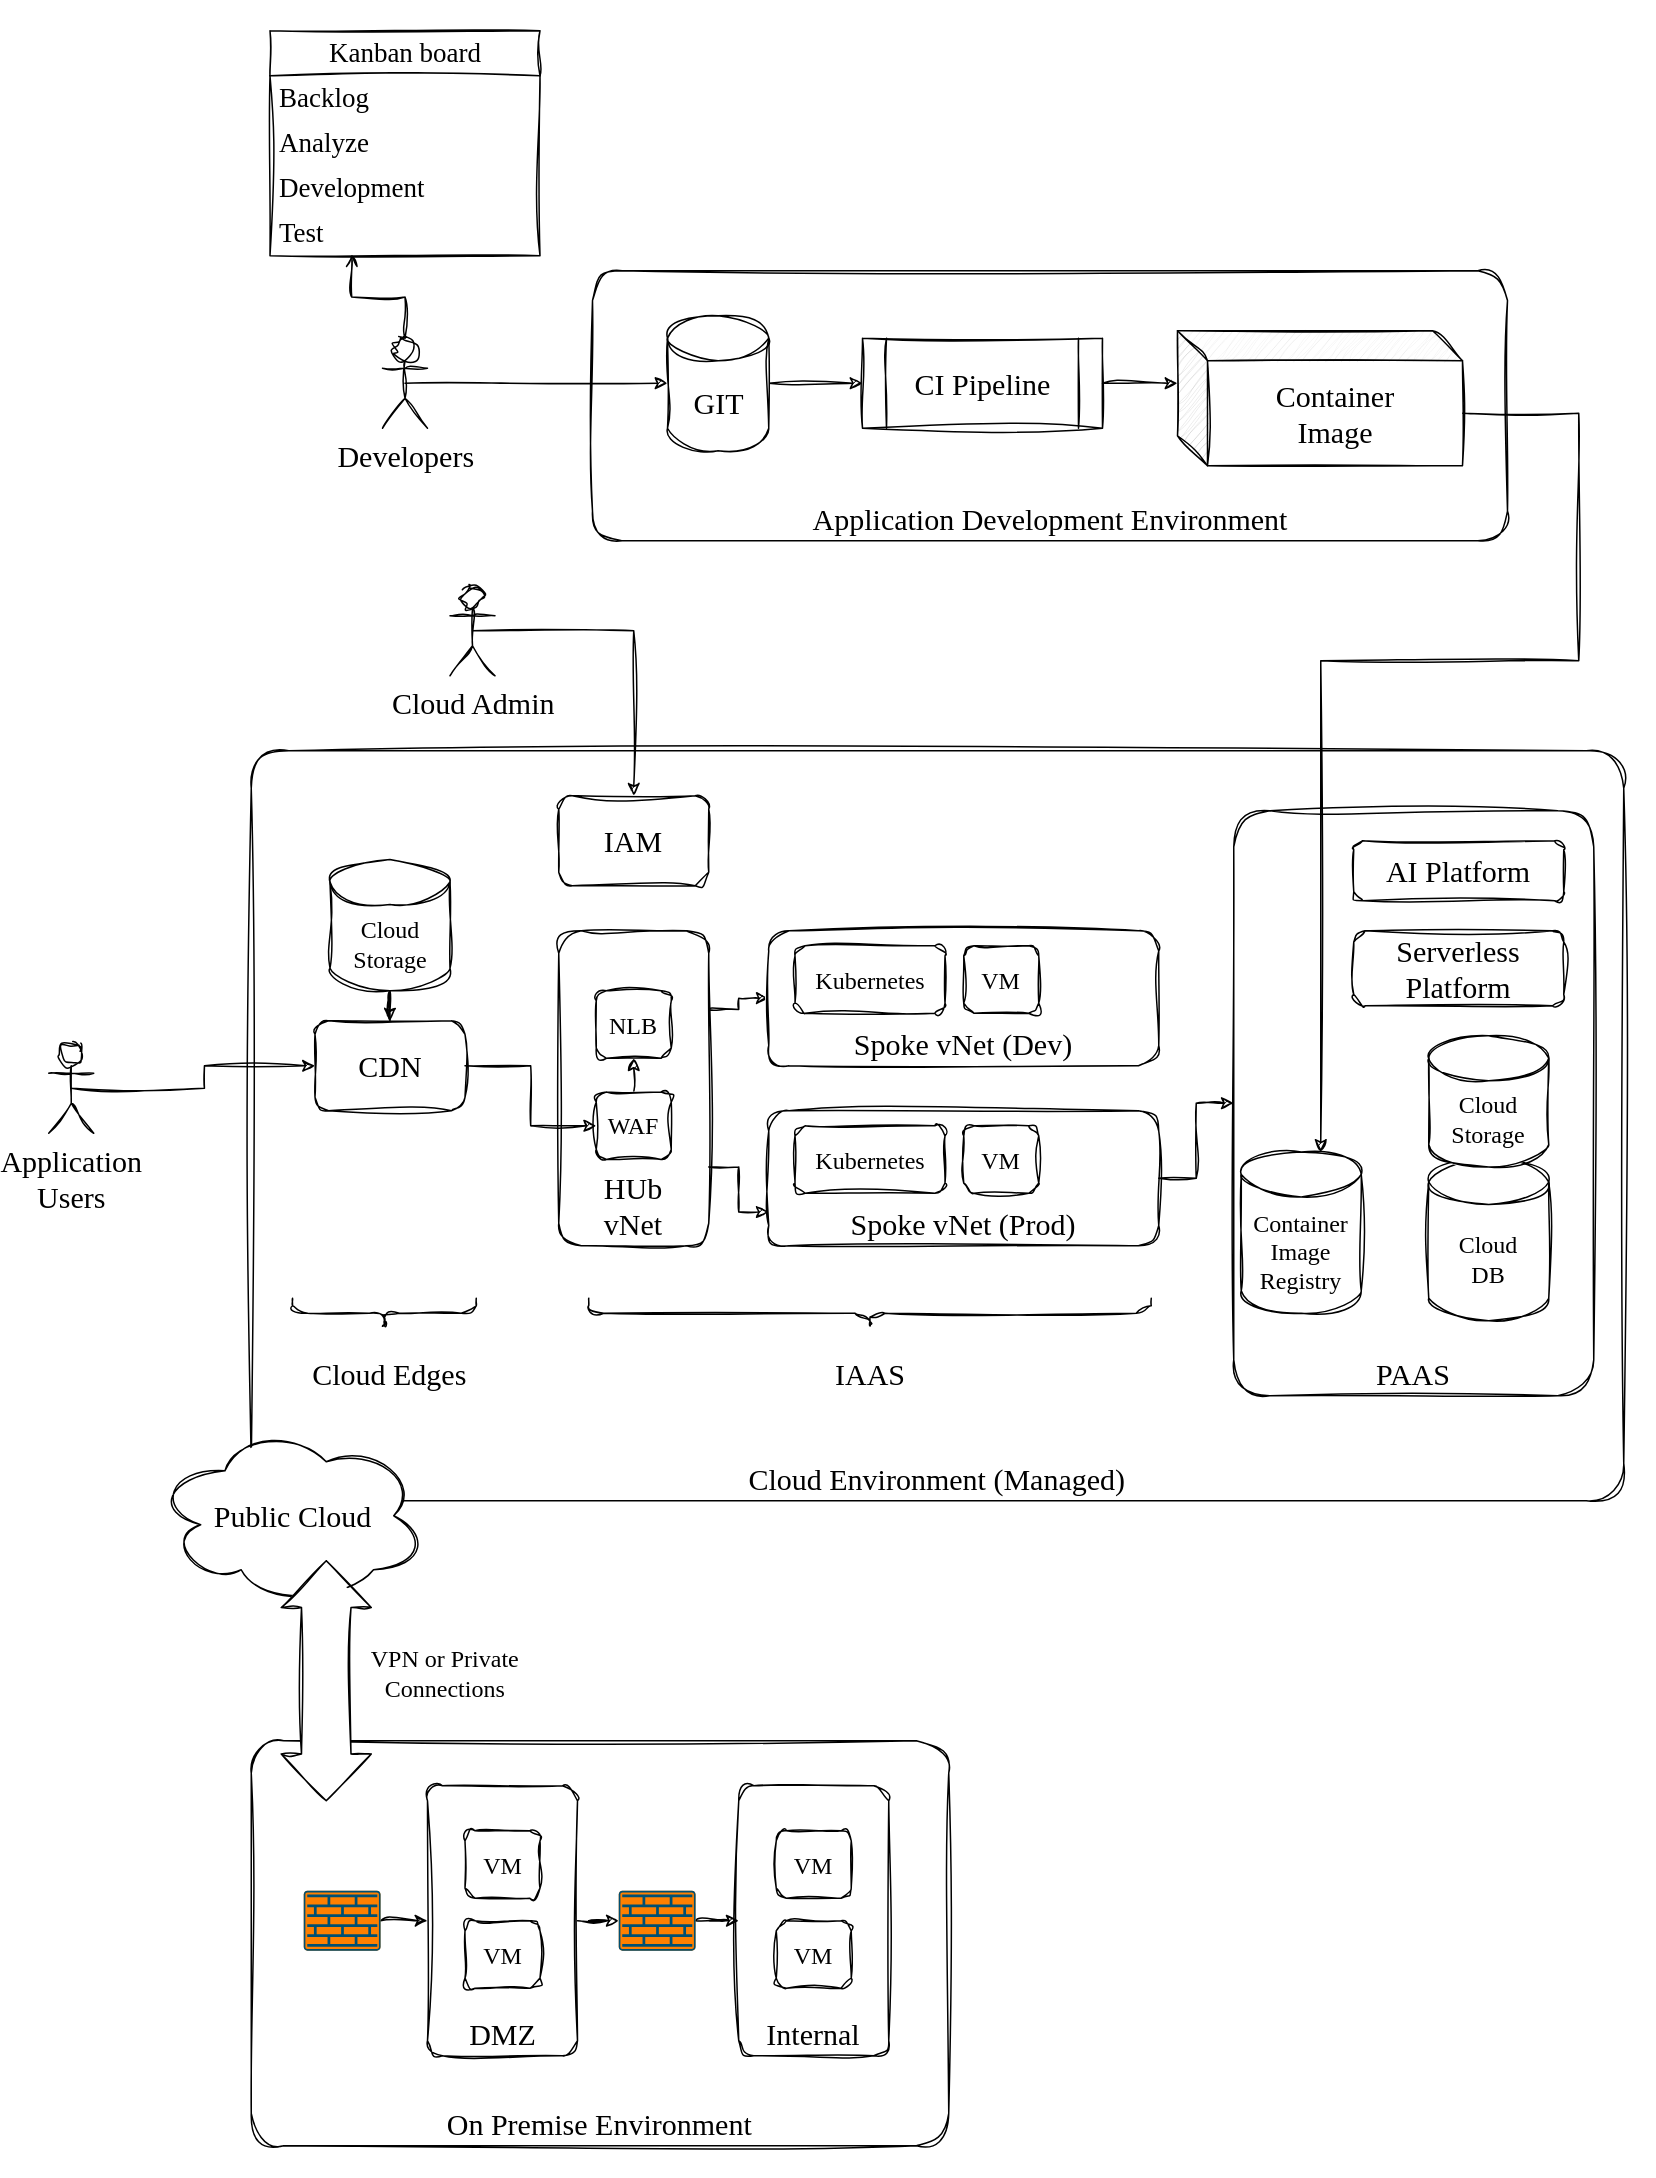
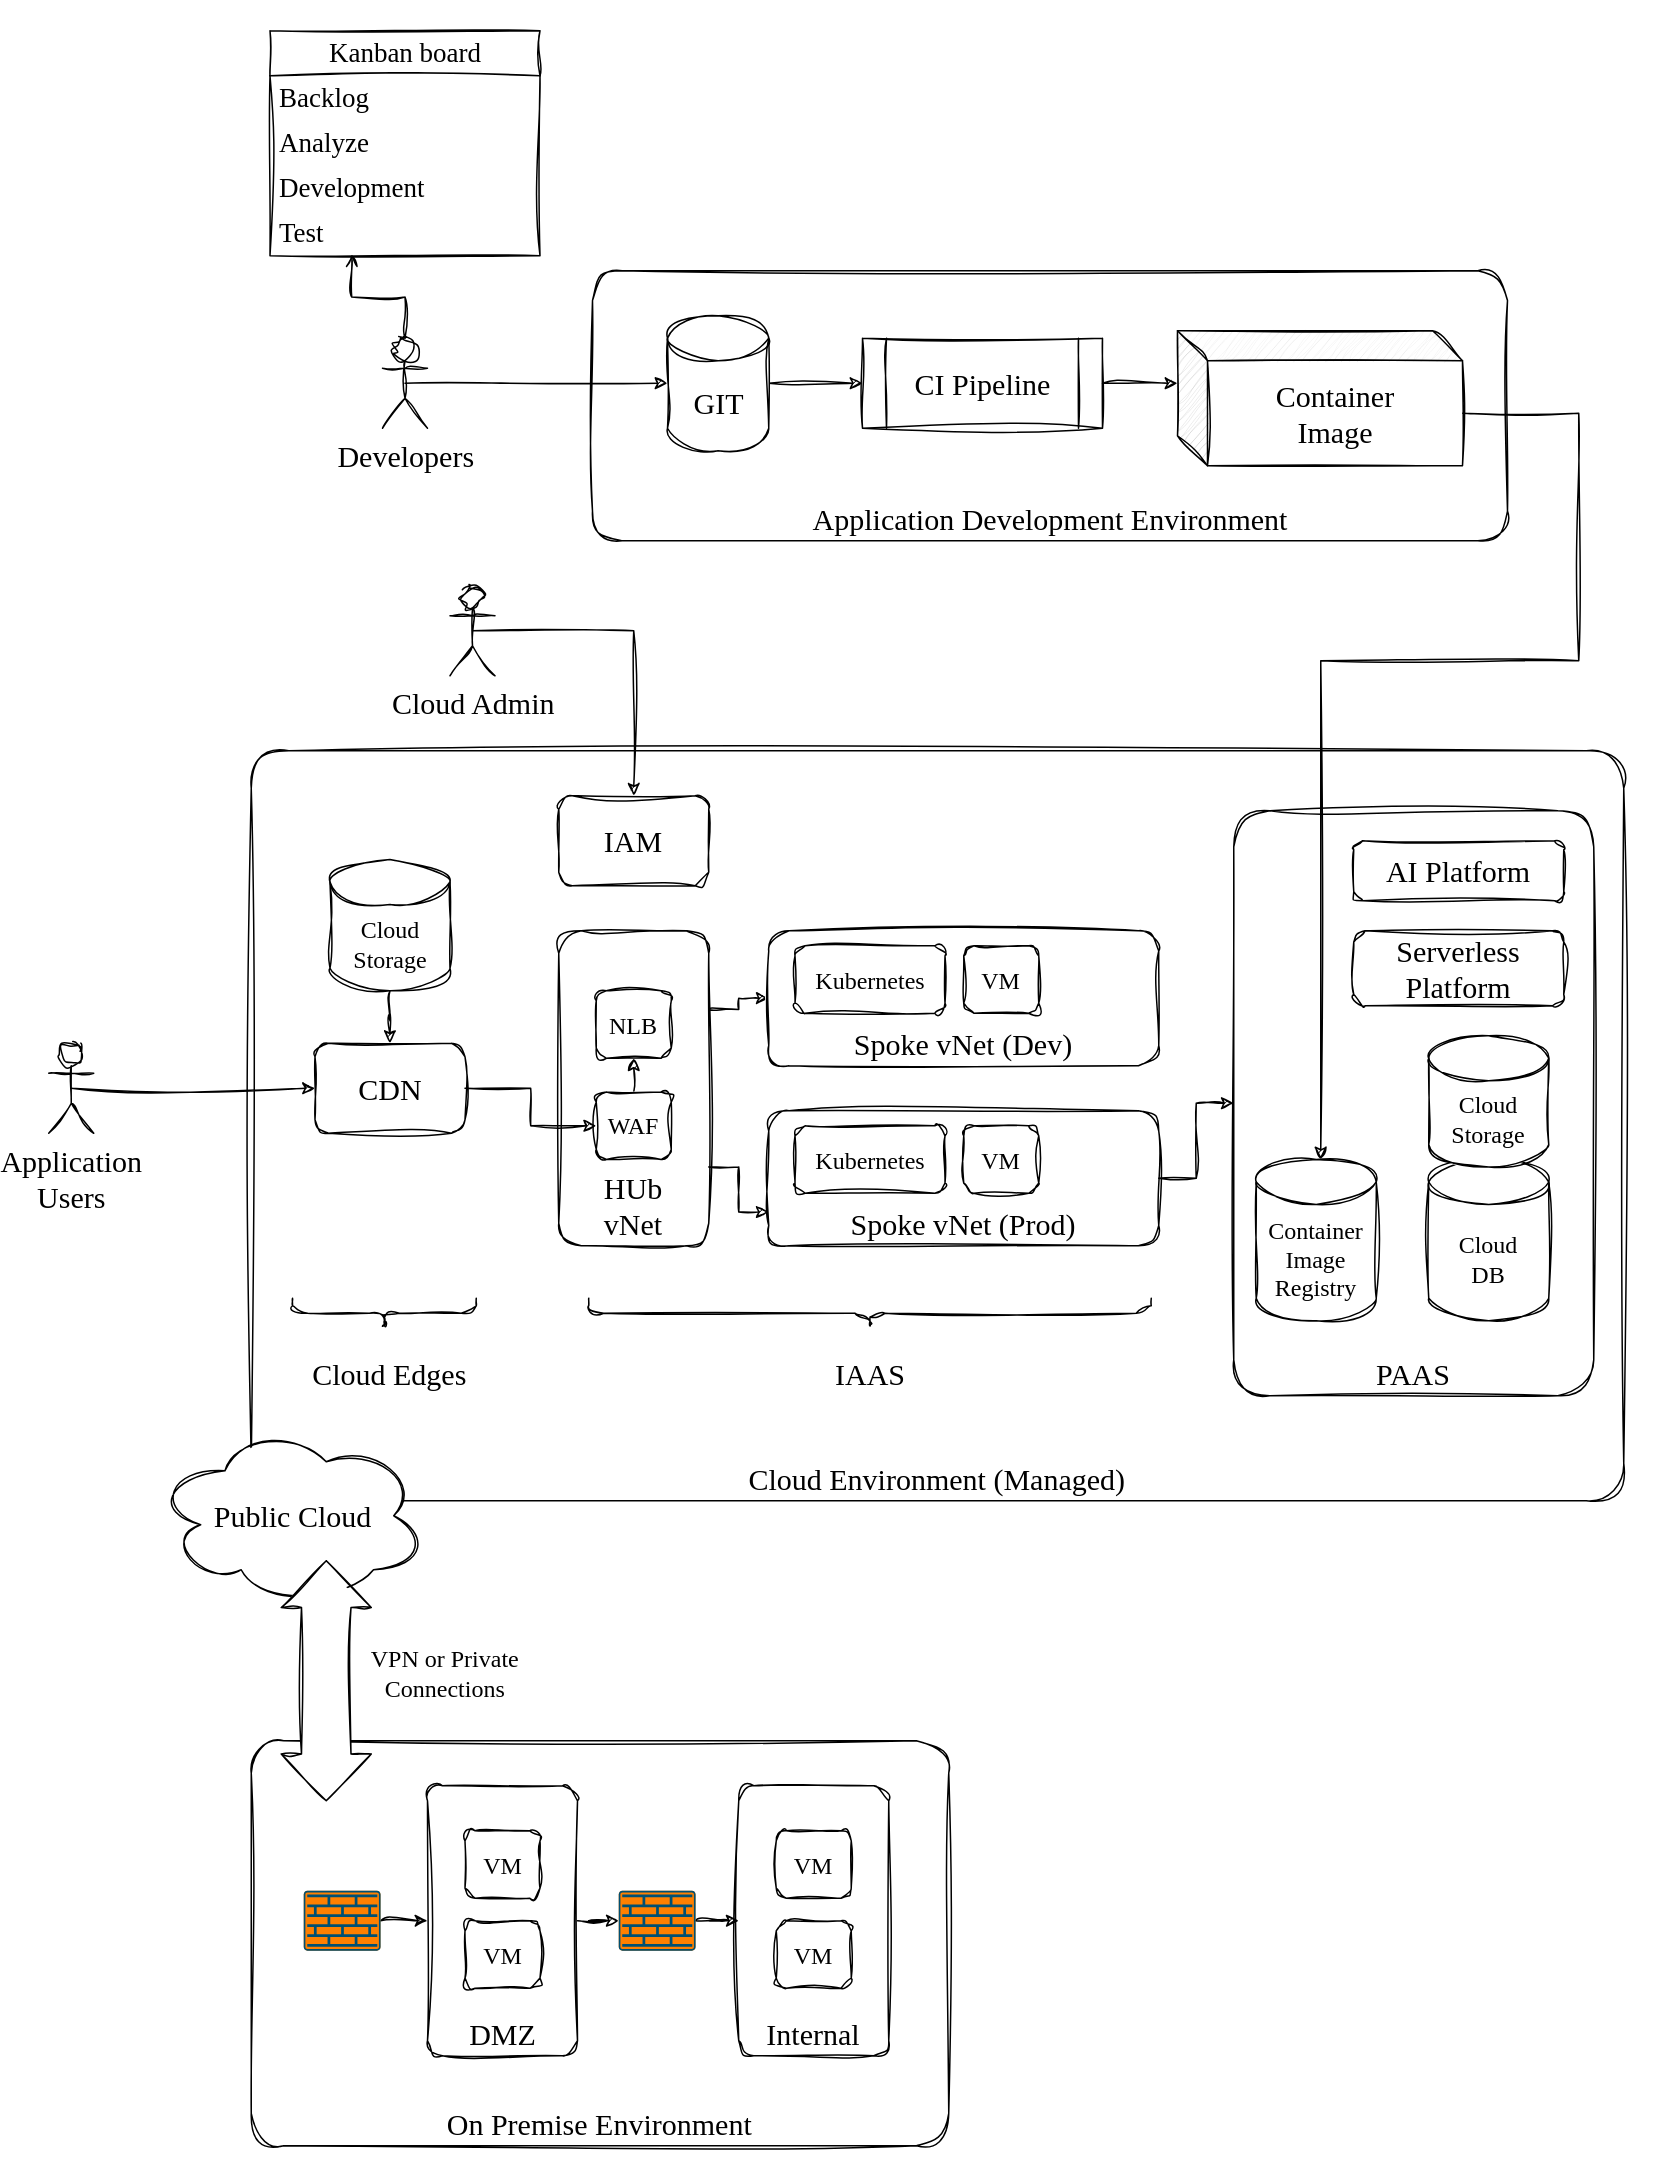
- <mxCell id="33" value="CDN" style="rounded=1;whiteSpace=wrap;html=1;sketch=1;hachureGap=4;jiggle=2;curveFitting=1;fontFamily=Architects Daughter;fontSource=https%3A%2F%2Ffonts.googleapis.com%2Fcss%3Ffamily%3DArchitects%2BDaughter;fontSize=20;" vertex="1" parent="1"><mxGeometry x="197.5" y="680" width="100" height="60" as="geometry" /></mxCell>
+ <mxCell id="33" value="CDN" style="rounded=1;whiteSpace=wrap;html=1;sketch=1;hachureGap=4;jiggle=2;curveFitting=1;fontFamily=Architects Daughter;fontSource=https%3A%2F%2Ffonts.googleapis.com%2Fcss%3Ffamily%3DArchitects%2BDaughter;fontSize=20;" vertex="1" parent="1"><mxGeometry x="197.5" y="695" width="100" height="60" as="geometry" /></mxCell>
- <mxCell id="28" value="Container&lt;div&gt;Image&lt;/div&gt;&lt;div&gt;Registry&lt;/div&gt;" style="shape=cylinder3;whiteSpace=wrap;html=1;boundedLbl=1;backgroundOutline=1;size=15;sketch=1;hachureGap=4;jiggle=2;curveFitting=1;fontFamily=Architects Daughter;fontSource=https%3A%2F%2Ffonts.googleapis.com%2Fcss%3Ffamily%3DArchitects%2BDaughter;fontSize=16;" vertex="1" parent="1"><mxGeometry x="815" y="767.5" width="80" height="107.5" as="geometry" /></mxCell>
+ <mxCell id="28" value="Container&lt;div&gt;Image&lt;/div&gt;&lt;div&gt;Registry&lt;/div&gt;" style="shape=cylinder3;whiteSpace=wrap;html=1;boundedLbl=1;backgroundOutline=1;size=15;sketch=1;hachureGap=4;jiggle=2;curveFitting=1;fontFamily=Architects Daughter;fontSource=https%3A%2F%2Ffonts.googleapis.com%2Fcss%3Ffamily%3DArchitects%2BDaughter;fontSize=16;" vertex="1" parent="1"><mxGeometry x="825" y="772.5" width="80" height="107.5" as="geometry" /></mxCell>
